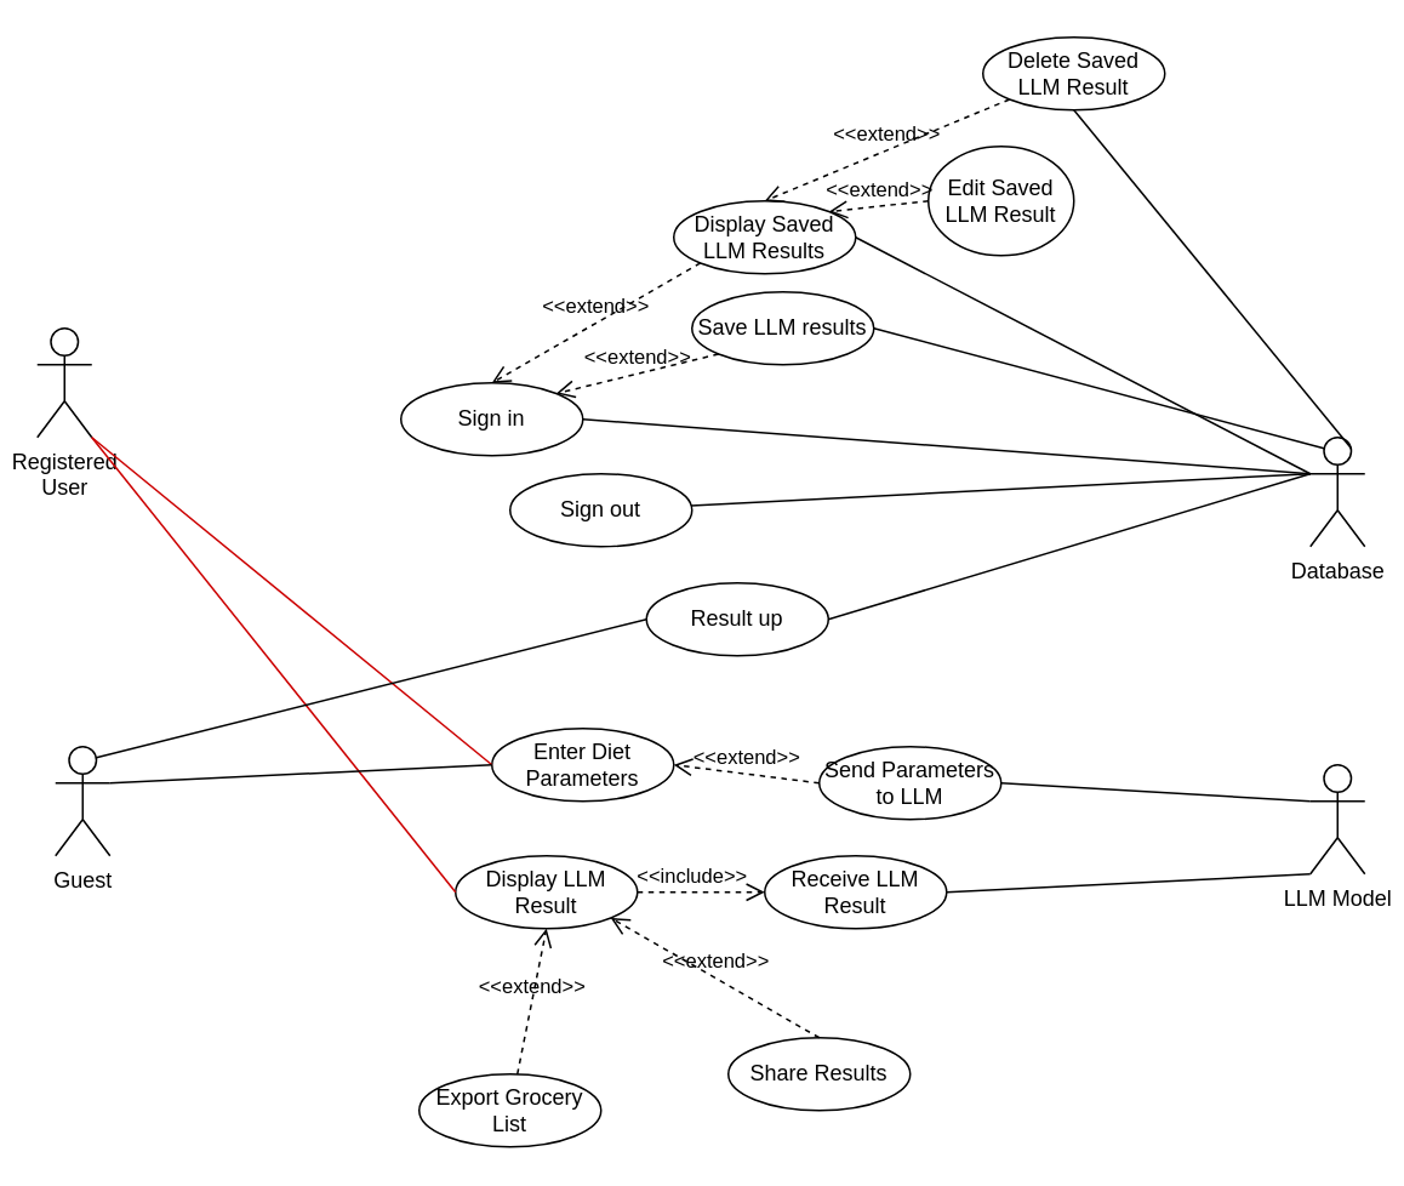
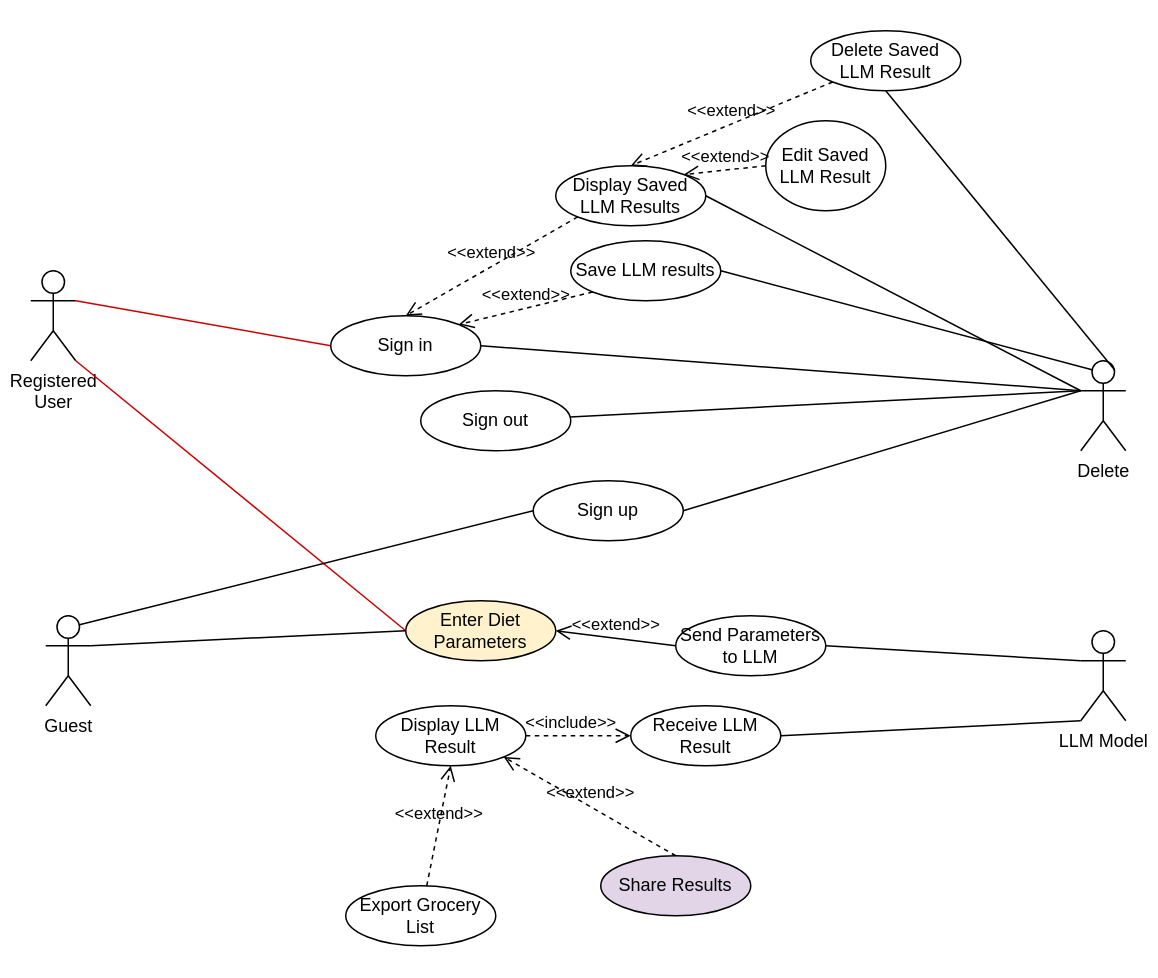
+ <mxCell id="3" value="" style="endArrow=none;html=1;rounded=0;exitX=1;exitY=0.333;exitDx=0;exitDy=0;exitPerimeter=0;entryX=0;entryY=0.5;entryDx=0;entryDy=0;strokeColor=#CC0000;" parent="1" source="2" target="4" edge="1"><mxGeometry width="50" height="50" relative="1" as="geometry"><mxPoint x="140" y="280" as="sourcePoint" /><mxPoint x="190" y="230" as="targetPoint" /></mxGeometry></mxCell>
- <mxCell id="7" value="Database" style="shape=umlActor;verticalLabelPosition=bottom;verticalAlign=top;html=1;" parent="1" vertex="1"><mxGeometry x="720" y="240" width="30" height="60" as="geometry" /></mxCell>
+ <mxCell id="7" value="Delete" style="shape=umlActor;verticalLabelPosition=bottom;verticalAlign=top;html=1;" parent="1" vertex="1"><mxGeometry x="720" y="240" width="30" height="60" as="geometry" /></mxCell>
- <mxCell id="5" value="Result up" style="ellipse;whiteSpace=wrap;html=1;align=center;" parent="1" vertex="1"><mxGeometry x="355" y="320" width="100" height="40" as="geometry" /></mxCell>
+ <mxCell id="5" value="Sign up" style="ellipse;whiteSpace=wrap;html=1;align=center;" parent="1" vertex="1"><mxGeometry x="355" y="320" width="100" height="40" as="geometry" /></mxCell>
- <mxCell id="23" value="" style="endArrow=none;html=1;rounded=0;exitX=1;exitY=1;exitDx=0;exitDy=0;exitPerimeter=0;entryX=0;entryY=0.5;entryDx=0;entryDy=0;fillColor=#f8cecc;strokeColor=#CC0000;" parent="1" source="2" target="22" edge="1"><mxGeometry width="50" height="50" relative="1" as="geometry"><mxPoint x="40" y="300" as="sourcePoint" /><mxPoint x="220" y="440" as="targetPoint" /></mxGeometry></mxCell>
- <mxCell id="9" value="Enter Diet Parameters" style="ellipse;whiteSpace=wrap;html=1;align=center;" parent="1" vertex="1"><mxGeometry x="270" y="400" width="100" height="40" as="geometry" /></mxCell>
+ <mxCell id="9" value="Enter Diet Parameters" style="ellipse;whiteSpace=wrap;html=1;align=center;fillColor=#fff2cc;" parent="1" vertex="1"><mxGeometry x="270" y="400" width="100" height="40" as="geometry" /></mxCell>
- <mxCell id="12" value="&amp;lt;&amp;lt;extend&amp;gt;&amp;gt;" style="endArrow=open;startArrow=none;endFill=0;startFill=0;endSize=8;html=1;verticalAlign=bottom;dashed=1;labelBackgroundColor=none;rounded=0;entryX=1;entryY=0.5;entryDx=0;entryDy=0;exitX=0;exitY=0.5;exitDx=0;exitDy=0;" parent="1" source="11" target="9" edge="1"><mxGeometry x="-0.008" width="160" relative="1" as="geometry"><mxPoint x="200" y="430" as="sourcePoint" /><mxPoint x="360" y="430" as="targetPoint" /><mxPoint as="offset" /></mxGeometry></mxCell>
+ <mxCell id="12" value="&amp;lt;&amp;lt;extend&amp;gt;&amp;gt;" style="endArrow=open;startArrow=none;endFill=0;startFill=0;endSize=8;html=1;verticalAlign=bottom;dashed=0;labelBackgroundColor=none;rounded=0;entryX=1;entryY=0.5;entryDx=0;entryDy=0;exitX=0;exitY=0.5;exitDx=0;exitDy=0;" parent="1" source="11" target="9" edge="1"><mxGeometry x="-0.008" width="160" relative="1" as="geometry"><mxPoint x="200" y="430" as="sourcePoint" /><mxPoint x="360" y="430" as="targetPoint" /><mxPoint as="offset" /></mxGeometry></mxCell>
- <mxCell id="35" value="Share Results" style="ellipse;whiteSpace=wrap;html=1;align=center;" parent="1" vertex="1"><mxGeometry x="400" y="570" width="100" height="40" as="geometry" /></mxCell>
+ <mxCell id="35" value="Share Results" style="ellipse;whiteSpace=wrap;html=1;align=center;fillColor=#e1d5e7;" parent="1" vertex="1"><mxGeometry x="400" y="570" width="100" height="40" as="geometry" /></mxCell>
